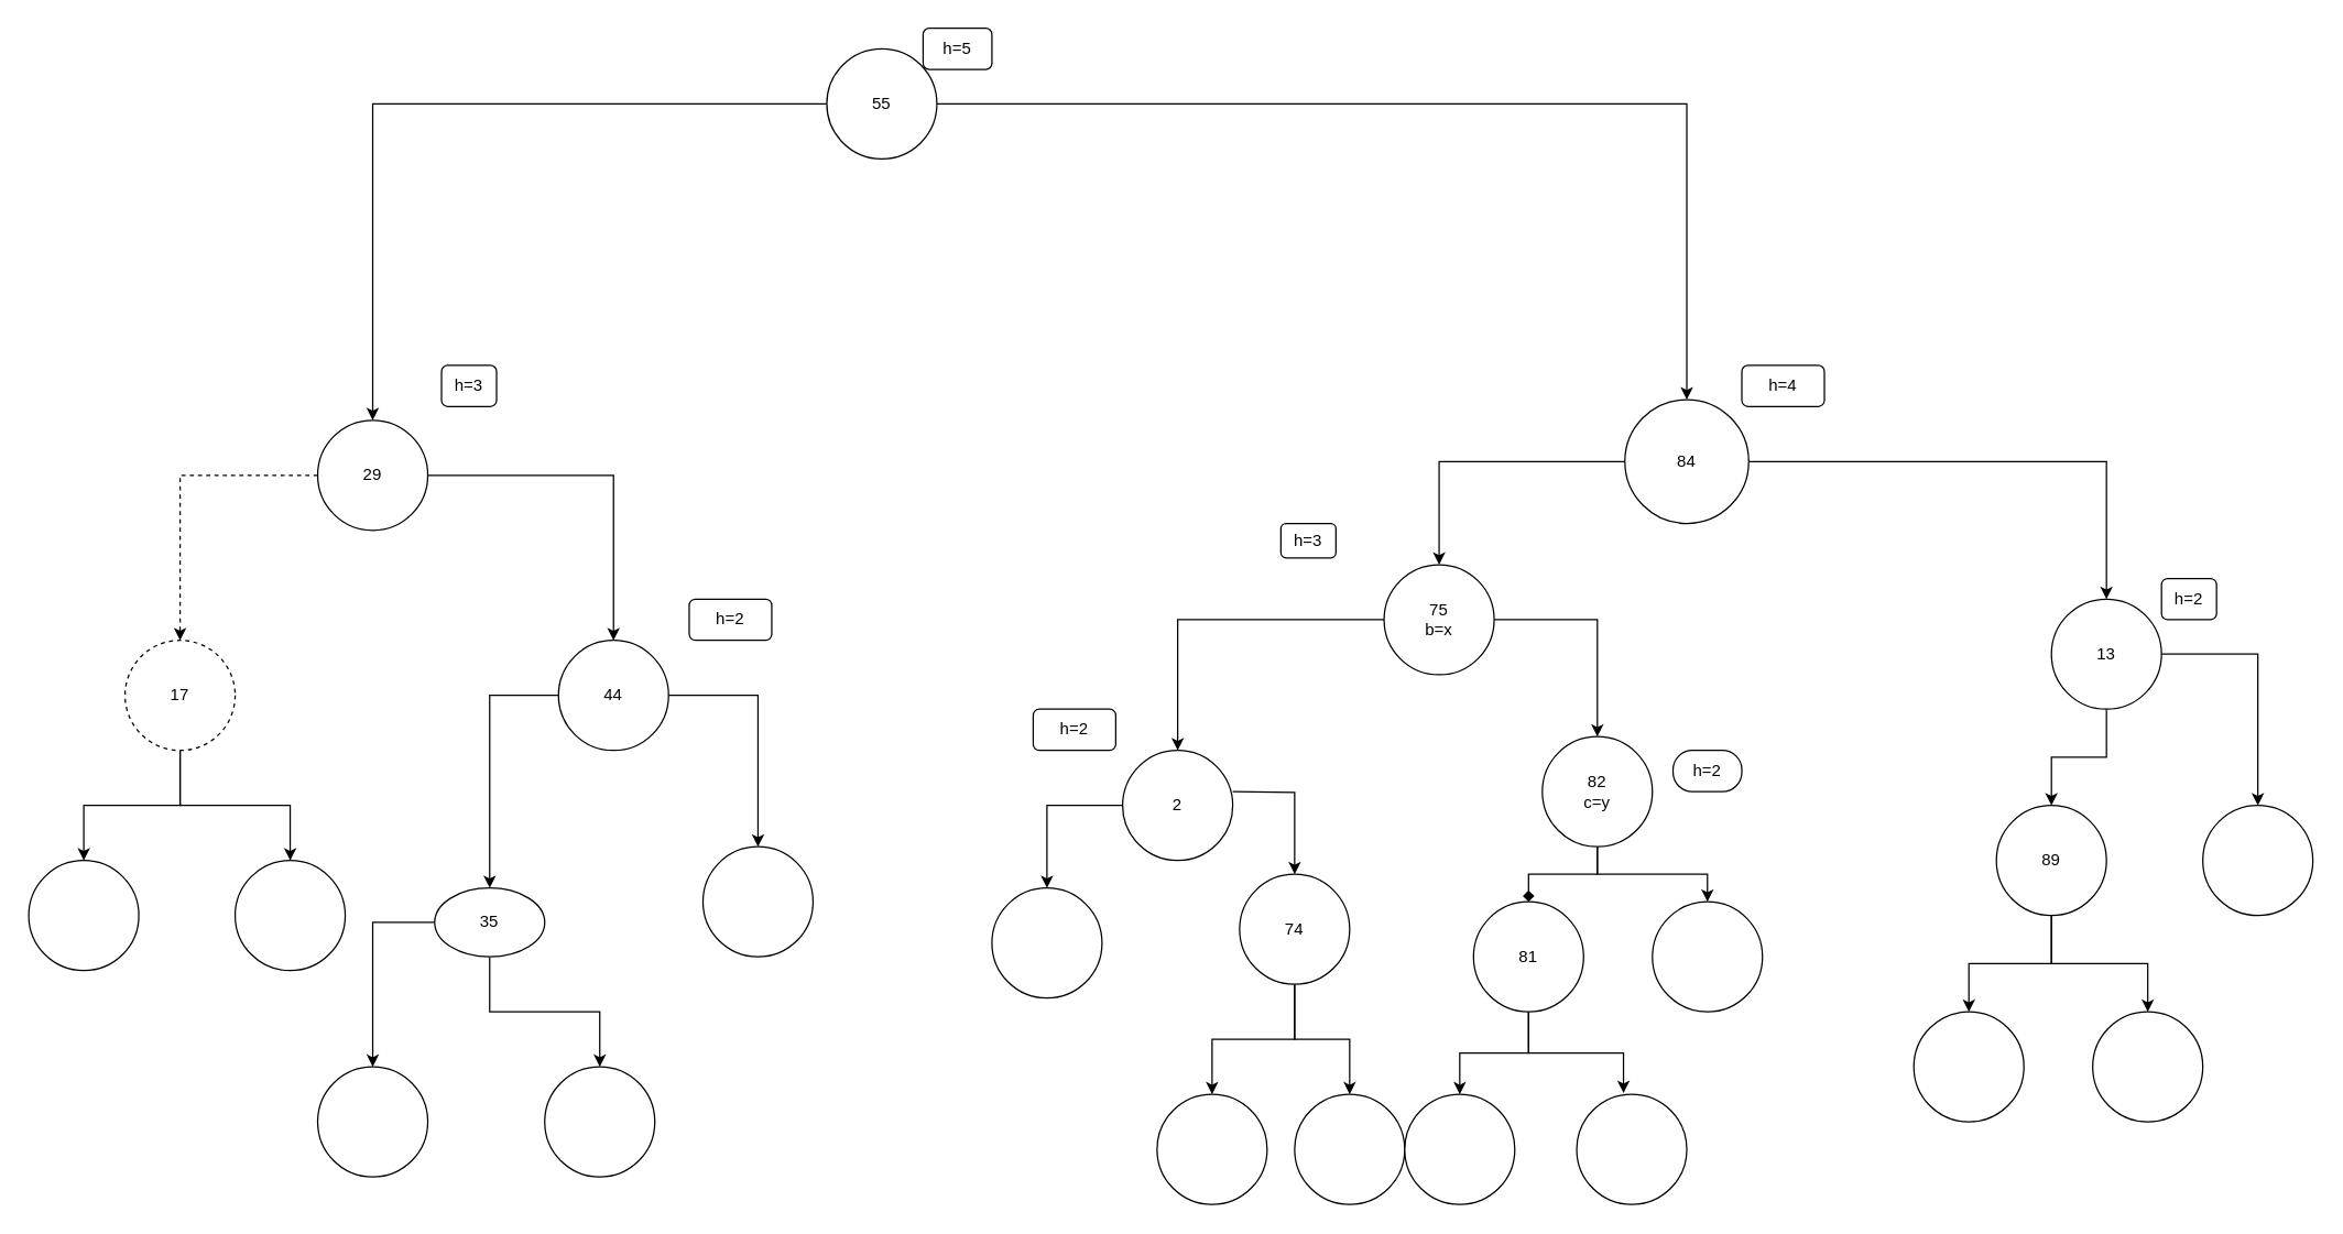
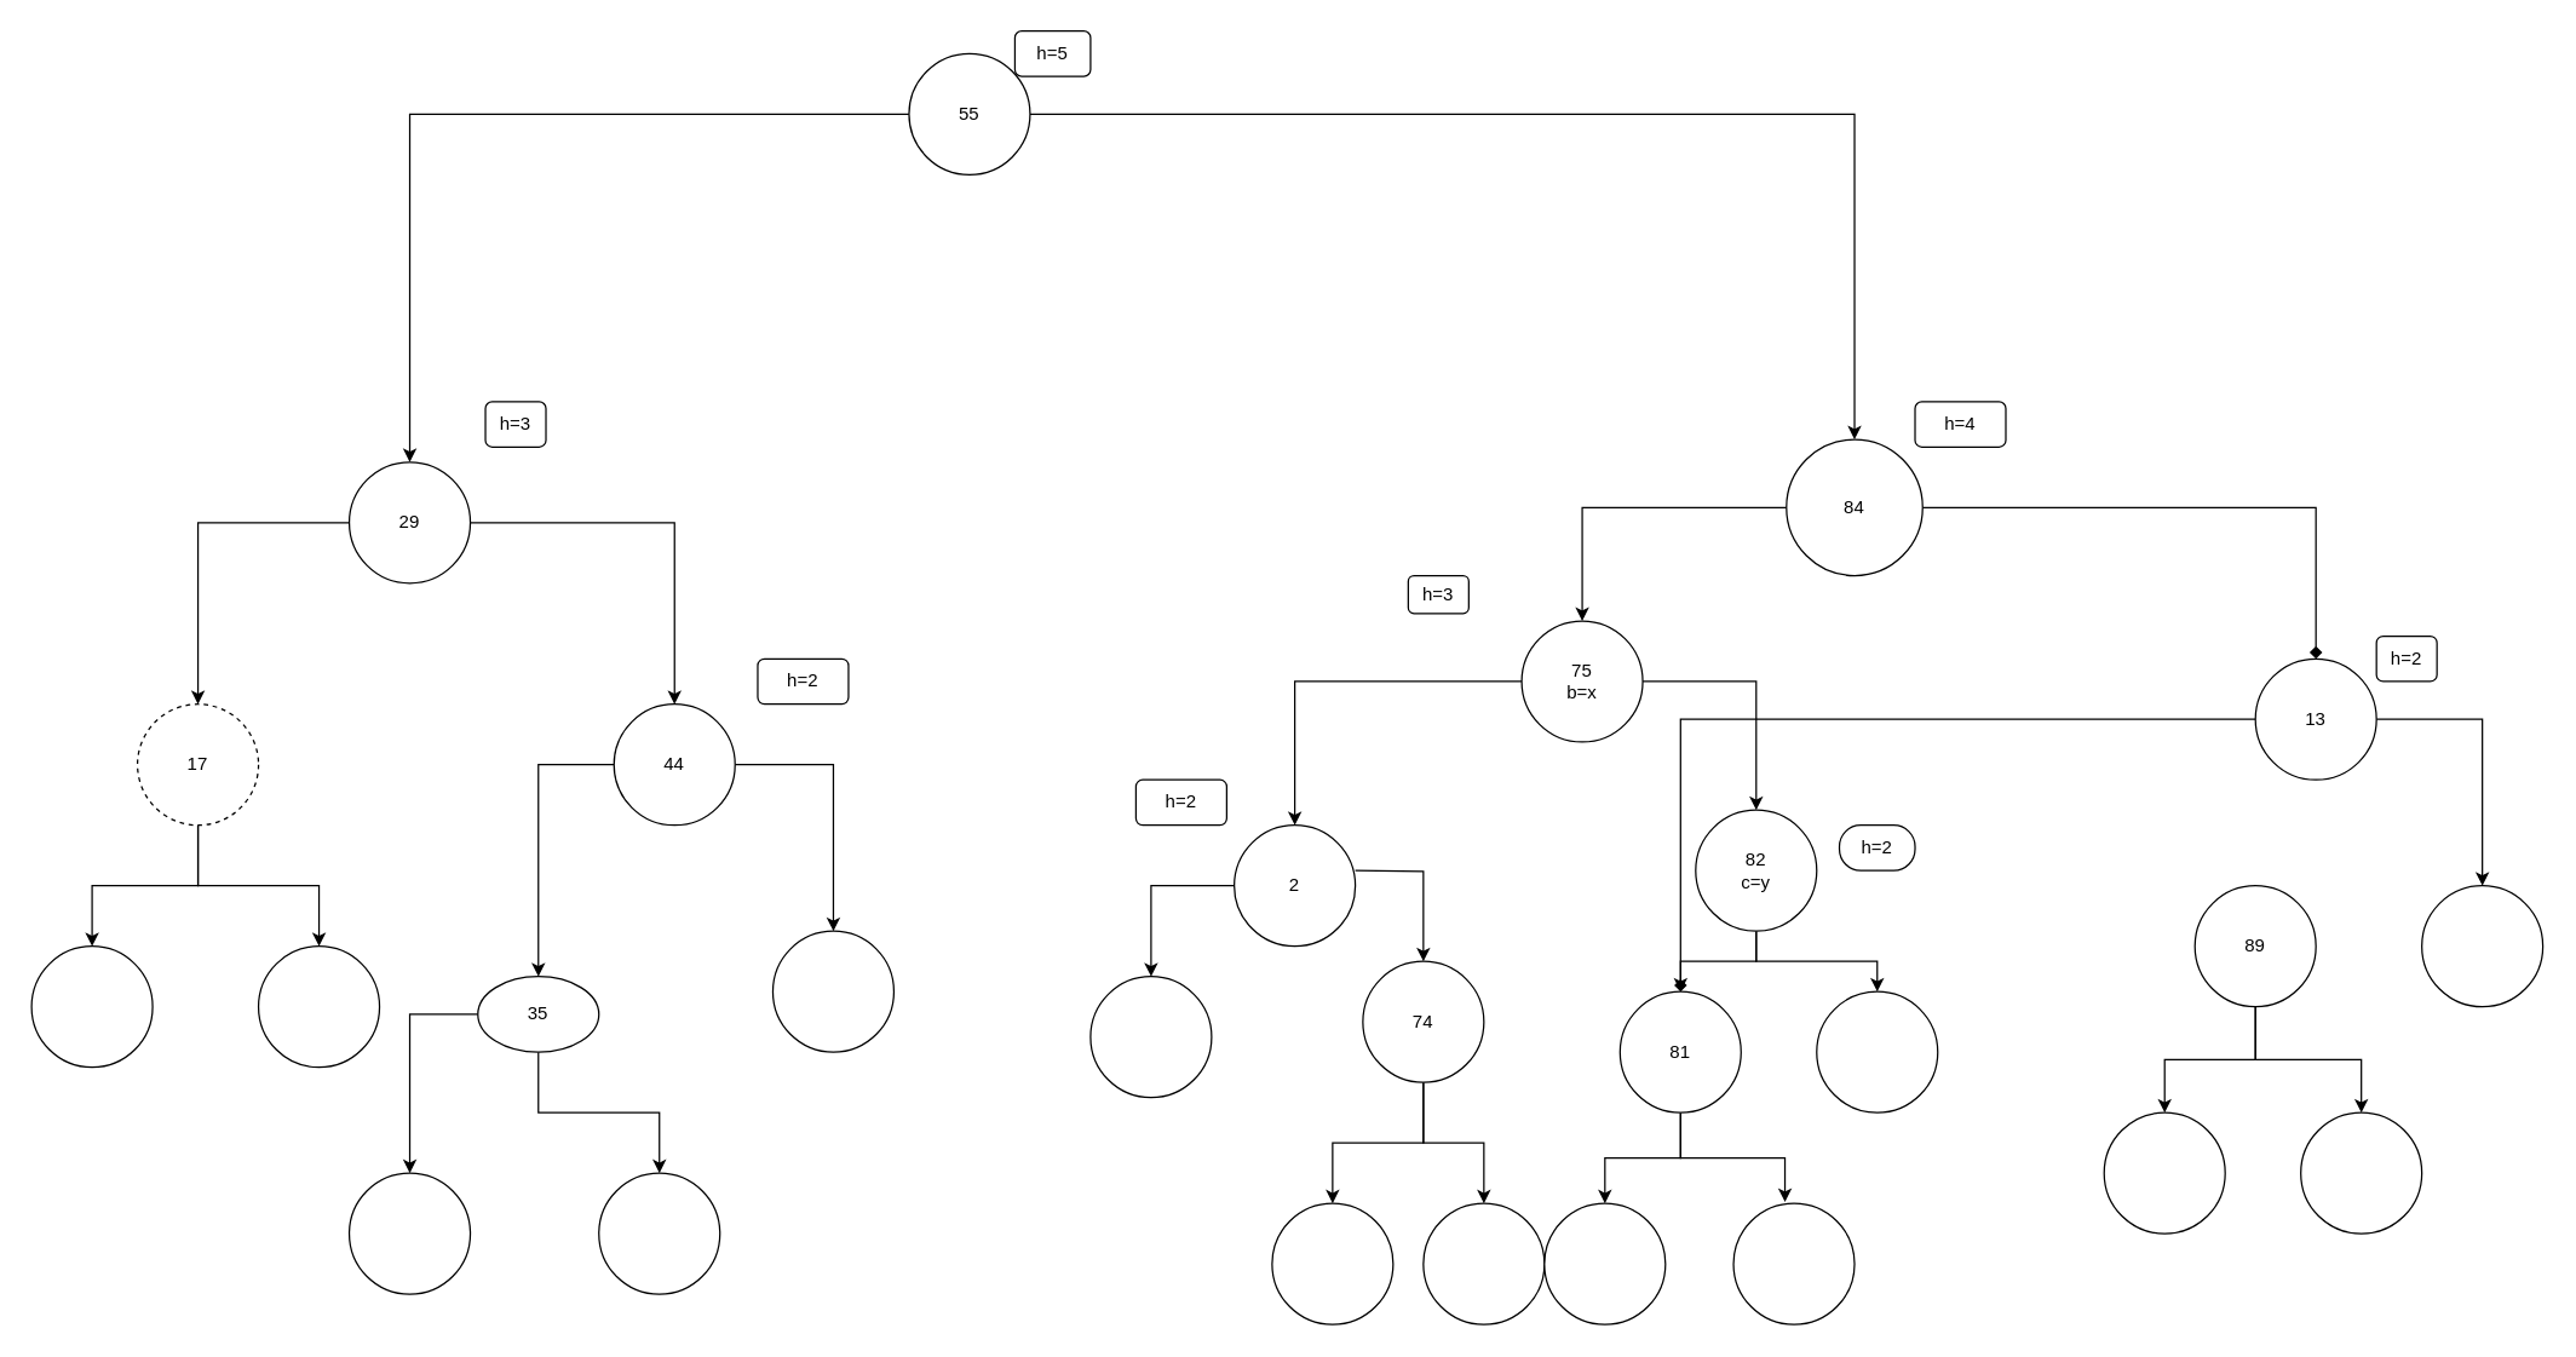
- <mxCell id="5" value="" style="edgeStyle=orthogonalEdgeStyle;rounded=0;orthogonalLoop=1;jettySize=auto;html=1;entryX=0.5;entryY=0;entryDx=0;entryDy=0;dashed=1;" parent="1" source="7" target="13" edge="1"><mxGeometry relative="1" as="geometry"><mxPoint x="270" y="465" as="targetPoint" /></mxGeometry></mxCell>
+ <mxCell id="5" value="" style="edgeStyle=orthogonalEdgeStyle;rounded=0;orthogonalLoop=1;jettySize=auto;html=1;entryX=0.5;entryY=0;entryDx=0;entryDy=0;" parent="1" source="7" target="13" edge="1"><mxGeometry relative="1" as="geometry"><mxPoint x="270" y="465" as="targetPoint" /></mxGeometry></mxCell>
- <mxCell id="22" value="" style="edgeStyle=orthogonalEdgeStyle;rounded=0;orthogonalLoop=1;jettySize=auto;html=1;entryX=0.5;entryY=0;entryDx=0;entryDy=0;" parent="1" source="24" target="53" edge="1"><mxGeometry relative="1" as="geometry"><mxPoint x="1190" y="270" as="targetPoint" /></mxGeometry></mxCell>
+ <mxCell id="22" value="" style="edgeStyle=orthogonalEdgeStyle;rounded=0;orthogonalLoop=1;jettySize=auto;html=1;entryX=0.5;entryY=0;entryDx=0;entryDy=0;endArrow=diamond;" parent="1" source="24" target="53" edge="1"><mxGeometry relative="1" as="geometry"><mxPoint x="1190" y="270" as="targetPoint" /></mxGeometry></mxCell>
- <mxCell id="51" value="" style="edgeStyle=orthogonalEdgeStyle;rounded=0;orthogonalLoop=1;jettySize=auto;html=1;entryX=0.5;entryY=0;entryDx=0;entryDy=0;" parent="1" source="53" target="46" edge="1"><mxGeometry relative="1" as="geometry"><mxPoint x="1410" y="505" as="targetPoint" /></mxGeometry></mxCell>
+ <mxCell id="51" value="" style="edgeStyle=orthogonalEdgeStyle;rounded=0;orthogonalLoop=1;jettySize=auto;html=1;" parent="1" source="53" target="36" edge="1"><mxGeometry relative="1" as="geometry"><mxPoint x="1410" y="505" as="targetPoint" /></mxGeometry></mxCell>
